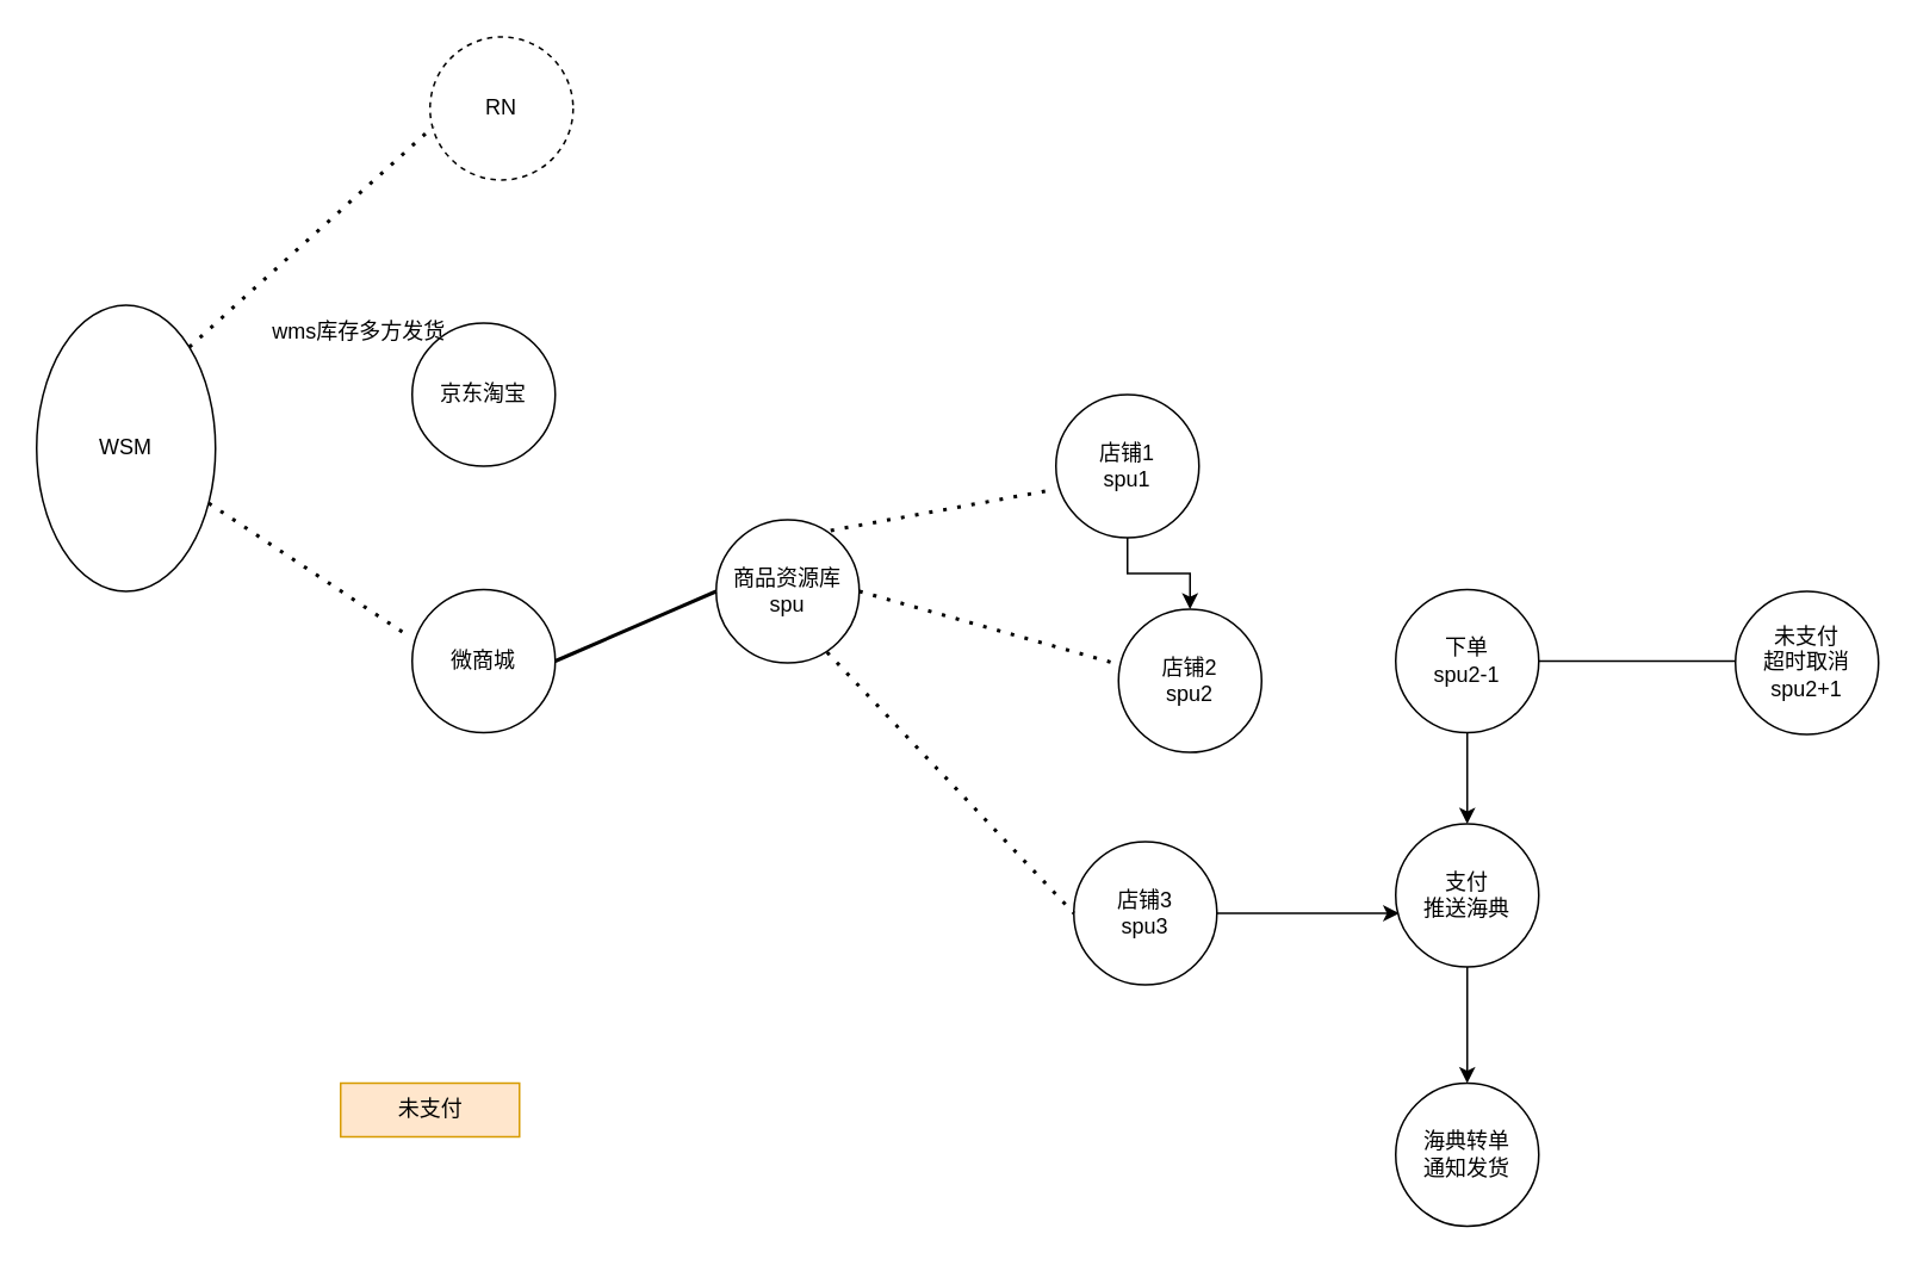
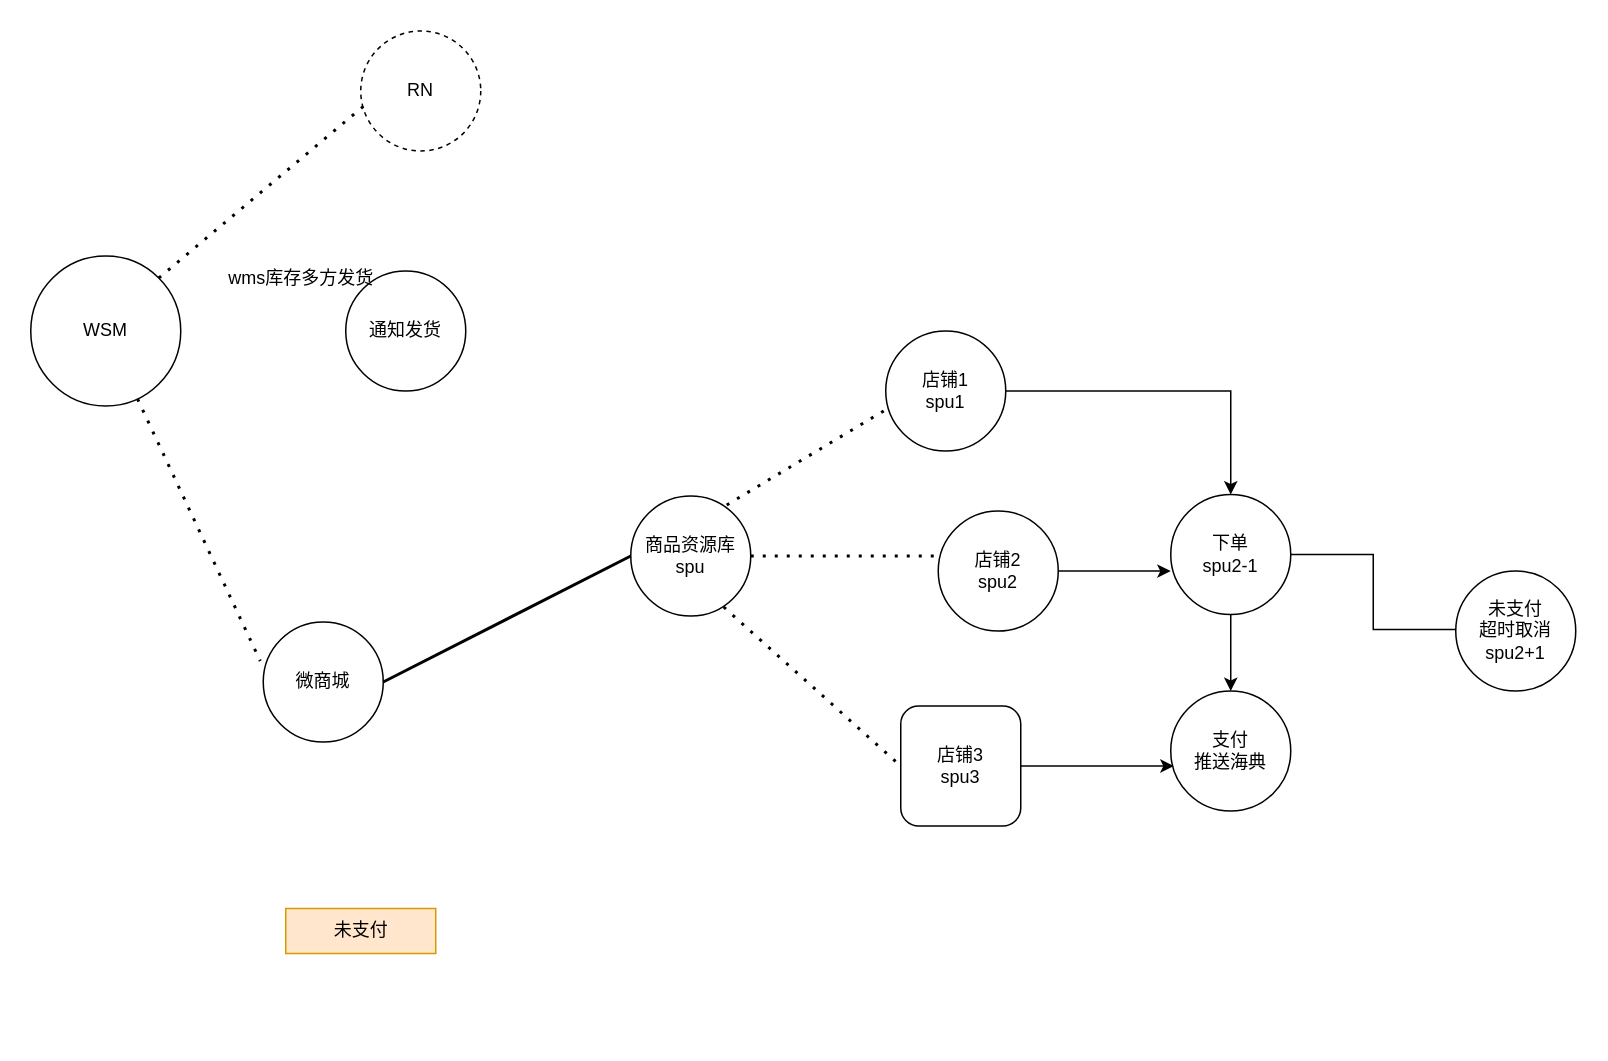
- <mxCell id="4" value="京东淘宝" style="ellipse;whiteSpace=wrap;html=1;aspect=fixed;" vertex="1" parent="1"><mxGeometry x="230" y="180" width="80" height="80" as="geometry" /></mxCell>
+ <mxCell id="4" value="通知发货" style="ellipse;whiteSpace=wrap;html=1;aspect=fixed;" vertex="1" parent="1"><mxGeometry x="230" y="180" width="80" height="80" as="geometry" /></mxCell>
- <mxCell id="2" value="WSM" style="ellipse;whiteSpace=wrap;html=1;aspect=fixed;" vertex="1" parent="1"><mxGeometry x="20" y="170" width="100" height="160" as="geometry" /></mxCell>
+ <mxCell id="2" value="WSM" style="ellipse;whiteSpace=wrap;html=1;aspect=fixed;" vertex="1" parent="1"><mxGeometry x="20" y="170" width="100" height="100" as="geometry" /></mxCell>
- <mxCell id="11" style="edgeStyle=orthogonalEdgeStyle;rounded=0;orthogonalLoop=1;jettySize=auto;html=1;" edge="1" parent="1" source="12" target="14"><mxGeometry relative="1" as="geometry" /></mxCell>
+ <mxCell id="11" style="edgeStyle=orthogonalEdgeStyle;rounded=0;orthogonalLoop=1;jettySize=auto;html=1;" edge="1" parent="1" source="12" target="22"><mxGeometry relative="1" as="geometry" /></mxCell>
- <mxCell id="9" value="商品资源库&lt;br&gt;spu" style="ellipse;whiteSpace=wrap;html=1;aspect=fixed;" vertex="1" parent="1"><mxGeometry x="400" y="290" width="80" height="80" as="geometry" /></mxCell>
+ <mxCell id="9" value="商品资源库&lt;br&gt;spu" style="ellipse;whiteSpace=wrap;html=1;aspect=fixed;" vertex="1" parent="1"><mxGeometry x="420" y="330" width="80" height="80" as="geometry" /></mxCell>
- <mxCell id="5" value="微商城" style="ellipse;whiteSpace=wrap;html=1;aspect=fixed;" vertex="1" parent="1"><mxGeometry x="230" y="329" width="80" height="80" as="geometry" /></mxCell>
+ <mxCell id="5" value="微商城" style="ellipse;whiteSpace=wrap;html=1;aspect=fixed;" vertex="1" parent="1"><mxGeometry x="175" y="414" width="80" height="80" as="geometry" /></mxCell>
- <mxCell id="27" value="未支付&lt;br&gt;超时取消&lt;br&gt;spu2+1" style="ellipse;whiteSpace=wrap;html=1;aspect=fixed;" vertex="1" parent="1"><mxGeometry x="970" y="330" width="80" height="80" as="geometry" /></mxCell>
+ <mxCell id="27" value="未支付&lt;br&gt;超时取消&lt;br&gt;spu2+1" style="ellipse;whiteSpace=wrap;html=1;aspect=fixed;" vertex="1" parent="1"><mxGeometry x="970" y="380" width="80" height="80" as="geometry" /></mxCell>
+ <mxCell id="13" style="edgeStyle=orthogonalEdgeStyle;rounded=0;orthogonalLoop=1;jettySize=auto;html=1;entryX=0;entryY=0.638;entryDx=0;entryDy=0;entryPerimeter=0;" edge="1" parent="1" source="14" target="22"><mxGeometry relative="1" as="geometry" /></mxCell>
- <mxCell id="16" value="店铺3&lt;br&gt;spu3" style="ellipse;whiteSpace=wrap;html=1;aspect=fixed;" vertex="1" parent="1"><mxGeometry x="600" y="470" width="80" height="80" as="geometry" /></mxCell>
+ <mxCell id="16" value="店铺3&lt;br&gt;spu3" style="whiteSpace=wrap;html=1;aspect=fixed;rounded=1;" vertex="1" parent="1"><mxGeometry x="600" y="470" width="80" height="80" as="geometry" /></mxCell>
- <mxCell id="23" style="edgeStyle=orthogonalEdgeStyle;rounded=0;orthogonalLoop=1;jettySize=auto;html=1;entryX=0.5;entryY=0;entryDx=0;entryDy=0;" edge="1" parent="1" source="24" target="25"><mxGeometry relative="1" as="geometry" /></mxCell>
- <mxCell id="25" value="海典转单&lt;br&gt;通知发货" style="ellipse;whiteSpace=wrap;html=1;aspect=fixed;" vertex="1" parent="1"><mxGeometry x="780" y="605" width="80" height="80" as="geometry" /></mxCell>
